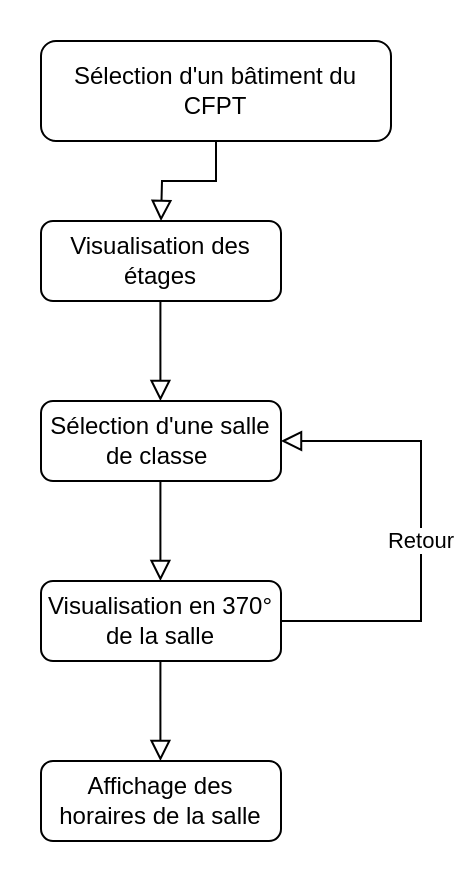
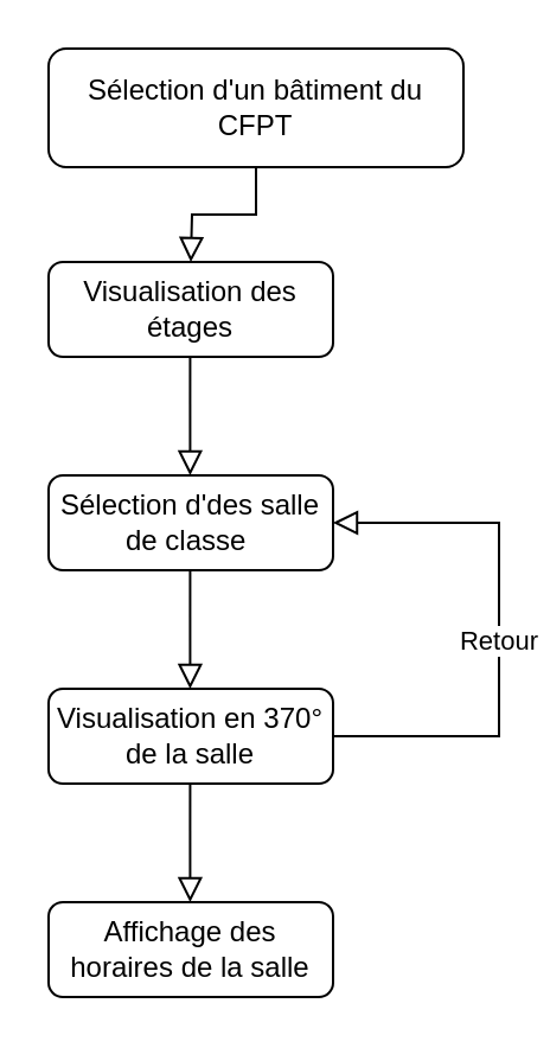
- <mxCell id="6" value="Sélection d'une salle de classe&amp;nbsp;" style="rounded=1;whiteSpace=wrap;html=1;fontSize=12;glass=0;strokeWidth=1;shadow=0;" vertex="1" parent="1"><mxGeometry x="20" y="200" width="120" height="40" as="geometry" /></mxCell>
+ <mxCell id="6" value="Sélection d'des salle de classe&amp;nbsp;" style="rounded=1;whiteSpace=wrap;html=1;fontSize=12;glass=0;strokeWidth=1;shadow=0;" vertex="1" parent="1"><mxGeometry x="20" y="200" width="120" height="40" as="geometry" /></mxCell>
